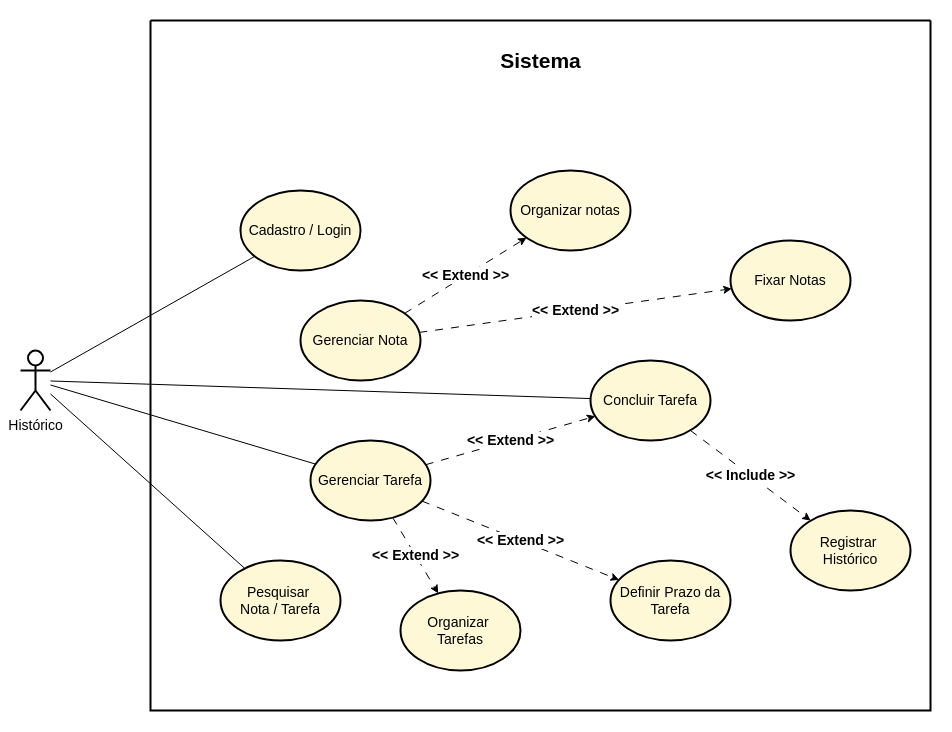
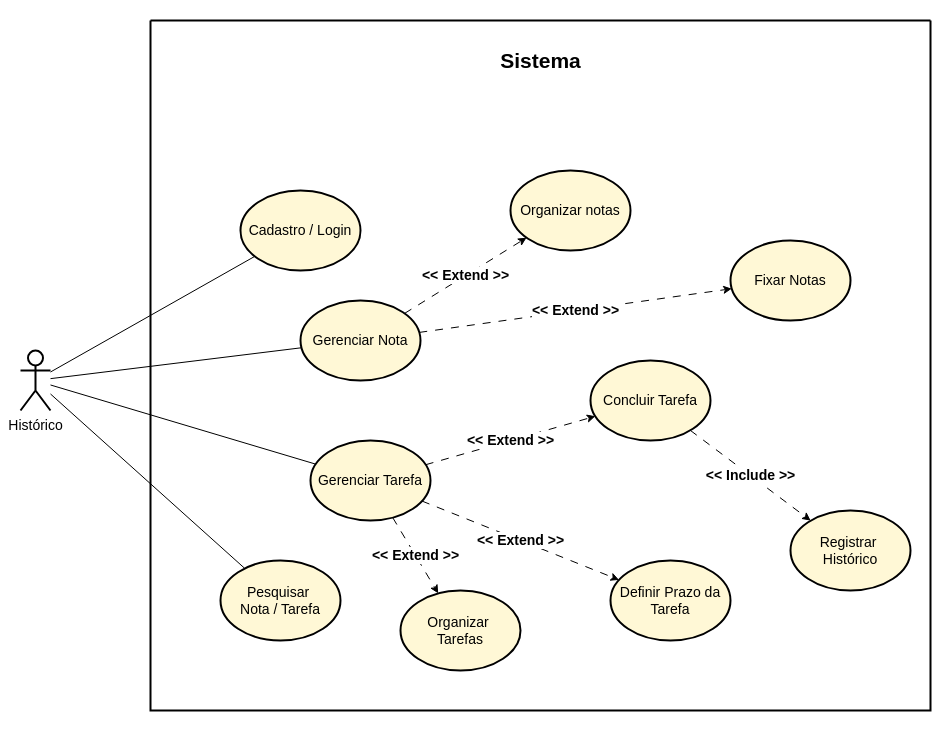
- <mxCell id="23" style="rounded=0;orthogonalLoop=1;jettySize=auto;html=1;endArrow=none;endFill=0;strokeWidth=1;fontSize=14;" edge="1" parent="1" source="3" target="9"><mxGeometry relative="1" as="geometry"><mxPoint x="440" y="322" as="sourcePoint" /><mxPoint x="919" y="60" as="targetPoint" /></mxGeometry></mxCell>
+ <mxCell id="23" style="rounded=0;orthogonalLoop=1;jettySize=auto;html=1;endArrow=none;endFill=0;strokeWidth=1;fontSize=14;" edge="1" parent="1" source="3" target="6"><mxGeometry relative="1" as="geometry"><mxPoint x="440" y="322" as="sourcePoint" /><mxPoint x="919" y="60" as="targetPoint" /></mxGeometry></mxCell>
